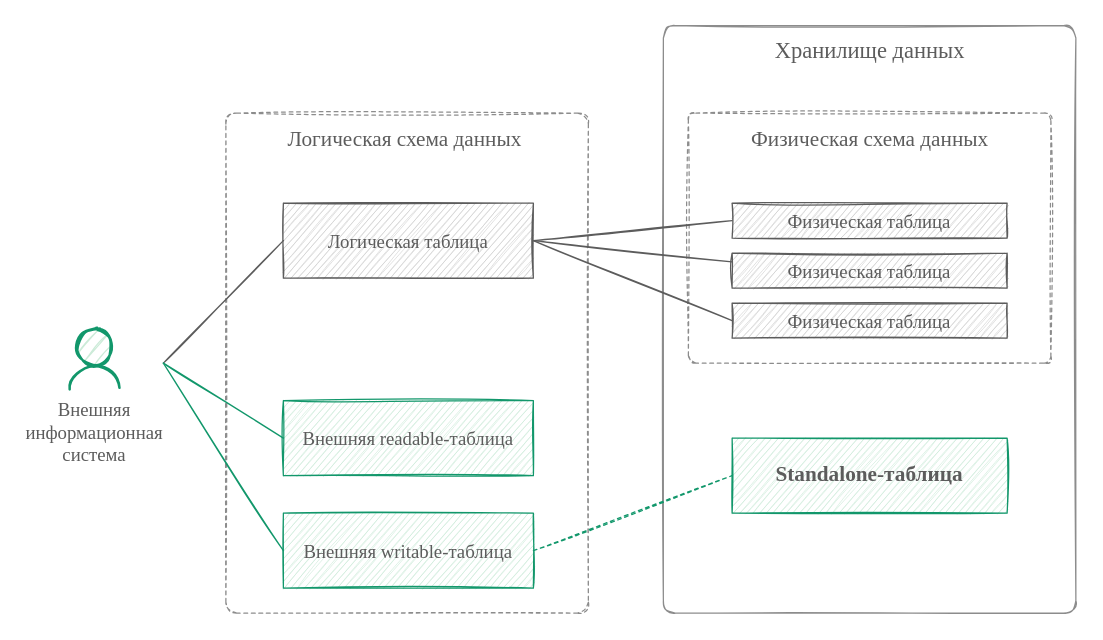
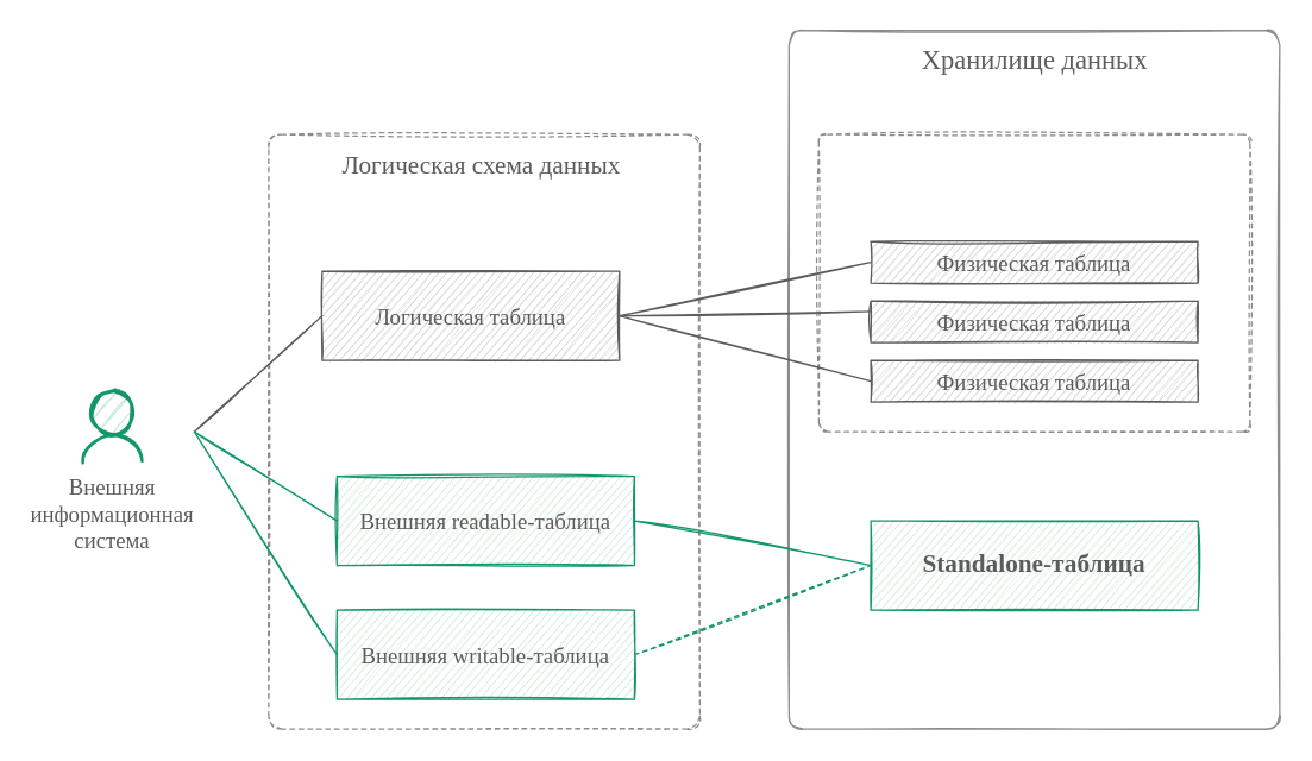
- <mxCell id="27" value="&lt;font color=&quot;#5c5c5c&quot; face=&quot;Comic Sans MS&quot; style=&quot;font-size: 17px;&quot;&gt;&lt;span style=&quot;font-size: 17px;&quot;&gt;Физическая схема данных&lt;/span&gt;&lt;/font&gt;" style="text;html=1;strokeColor=none;fillColor=none;align=center;verticalAlign=middle;whiteSpace=wrap;rounded=0;fontSize=17;fontStyle=0" parent="1" vertex="1"><mxGeometry x="559.75" y="102" width="270.5" height="20" as="geometry" /></mxCell>
- <mxCell id="5" value="&lt;font color=&quot;#5c5c5c&quot; style=&quot;font-size: 15px&quot;&gt;&lt;span style=&quot;font-size: 15px&quot;&gt;Логическая&amp;nbsp;таблица&lt;/span&gt;&lt;/font&gt;" style="rounded=0;whiteSpace=wrap;html=1;fontStyle=0;sketch=1;fontFamily=Comic Sans MS;strokeColor=#5C5C5C;fillColor=#CFCFCF;fontSize=15;" parent="1" vertex="1"><mxGeometry x="226" y="162" width="200" height="60" as="geometry" /></mxCell>
+ <mxCell id="5" value="&lt;font color=&quot;#5c5c5c&quot; style=&quot;font-size: 15px&quot;&gt;&lt;span style=&quot;font-size: 15px&quot;&gt;Логическая&amp;nbsp;таблица&lt;/span&gt;&lt;/font&gt;" style="rounded=0;whiteSpace=wrap;html=1;fontStyle=0;sketch=1;fontFamily=Comic Sans MS;strokeColor=#5C5C5C;fillColor=#CFCFCF;fontSize=15;" parent="1" vertex="1"><mxGeometry x="216" y="182" width="200" height="60" as="geometry" /></mxCell>
+ <mxCell id="18" value="" style="endArrow=none;html=1;shadow=0;fontFamily=Comic Sans MS;fontSize=11;sketch=1;strokeColor=#12976B;entryX=0;entryY=0.5;entryDx=0;entryDy=0;exitX=1;exitY=0.5;exitDx=0;exitDy=0;startArrow=none;startFill=0;endFill=0;" parent="1" source="15" target="17" edge="1"><mxGeometry width="50" height="50" relative="1" as="geometry"><mxPoint x="436" y="291" as="sourcePoint" /><mxPoint x="548" y="371" as="targetPoint" /></mxGeometry></mxCell>
